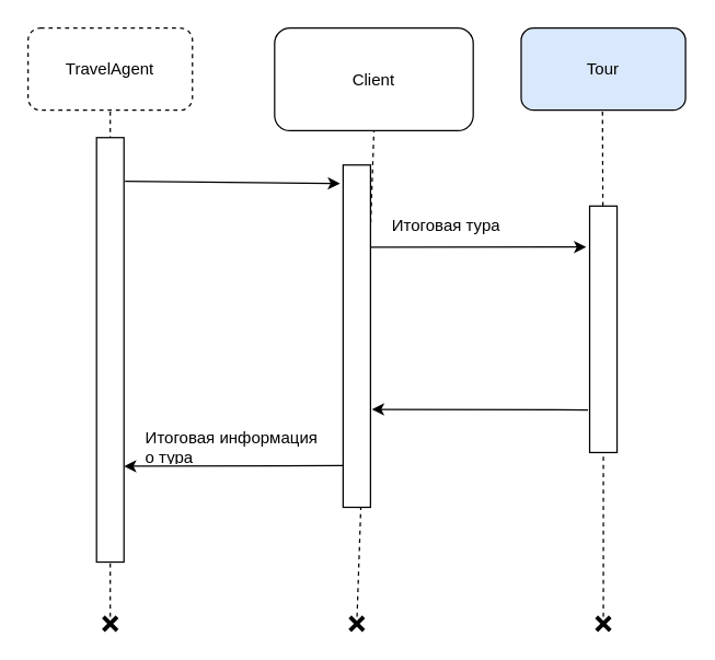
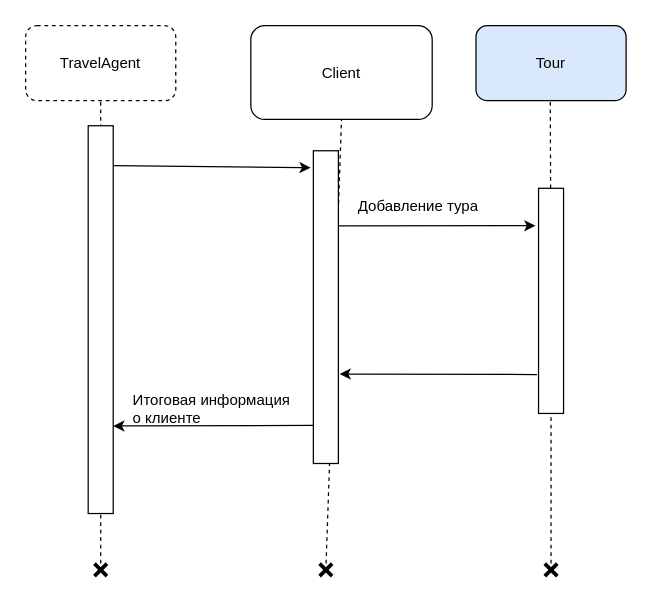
- <mxCell id="14" value="Итоговая тура" style="text;strokeColor=none;fillColor=none;align=left;verticalAlign=middle;spacingLeft=4;spacingRight=4;overflow=hidden;points=[[0,0.5],[1,0.5]];portConstraint=eastwest;rotatable=0;whiteSpace=wrap;html=1;" vertex="1" parent="1"><mxGeometry x="280" y="150" width="130" height="30" as="geometry" /></mxCell>
+ <mxCell id="14" value="Добавление тура" style="text;strokeColor=none;fillColor=none;align=left;verticalAlign=middle;spacingLeft=4;spacingRight=4;overflow=hidden;points=[[0,0.5],[1,0.5]];portConstraint=eastwest;rotatable=0;whiteSpace=wrap;html=1;" vertex="1" parent="1"><mxGeometry x="280" y="150" width="130" height="30" as="geometry" /></mxCell>
- <mxCell id="17" value="Итоговая информация о тура" style="text;strokeColor=none;fillColor=none;align=left;verticalAlign=middle;spacingLeft=4;spacingRight=4;overflow=hidden;points=[[0,0.5],[1,0.5]];portConstraint=eastwest;rotatable=0;whiteSpace=wrap;html=1;" vertex="1" parent="1"><mxGeometry x="100" y="310" width="140" height="30" as="geometry" /></mxCell>
+ <mxCell id="17" value="Итоговая информация о клиенте" style="text;strokeColor=none;fillColor=none;align=left;verticalAlign=middle;spacingLeft=4;spacingRight=4;overflow=hidden;points=[[0,0.5],[1,0.5]];portConstraint=eastwest;rotatable=0;whiteSpace=wrap;html=1;" vertex="1" parent="1"><mxGeometry x="100" y="310" width="140" height="30" as="geometry" /></mxCell>
